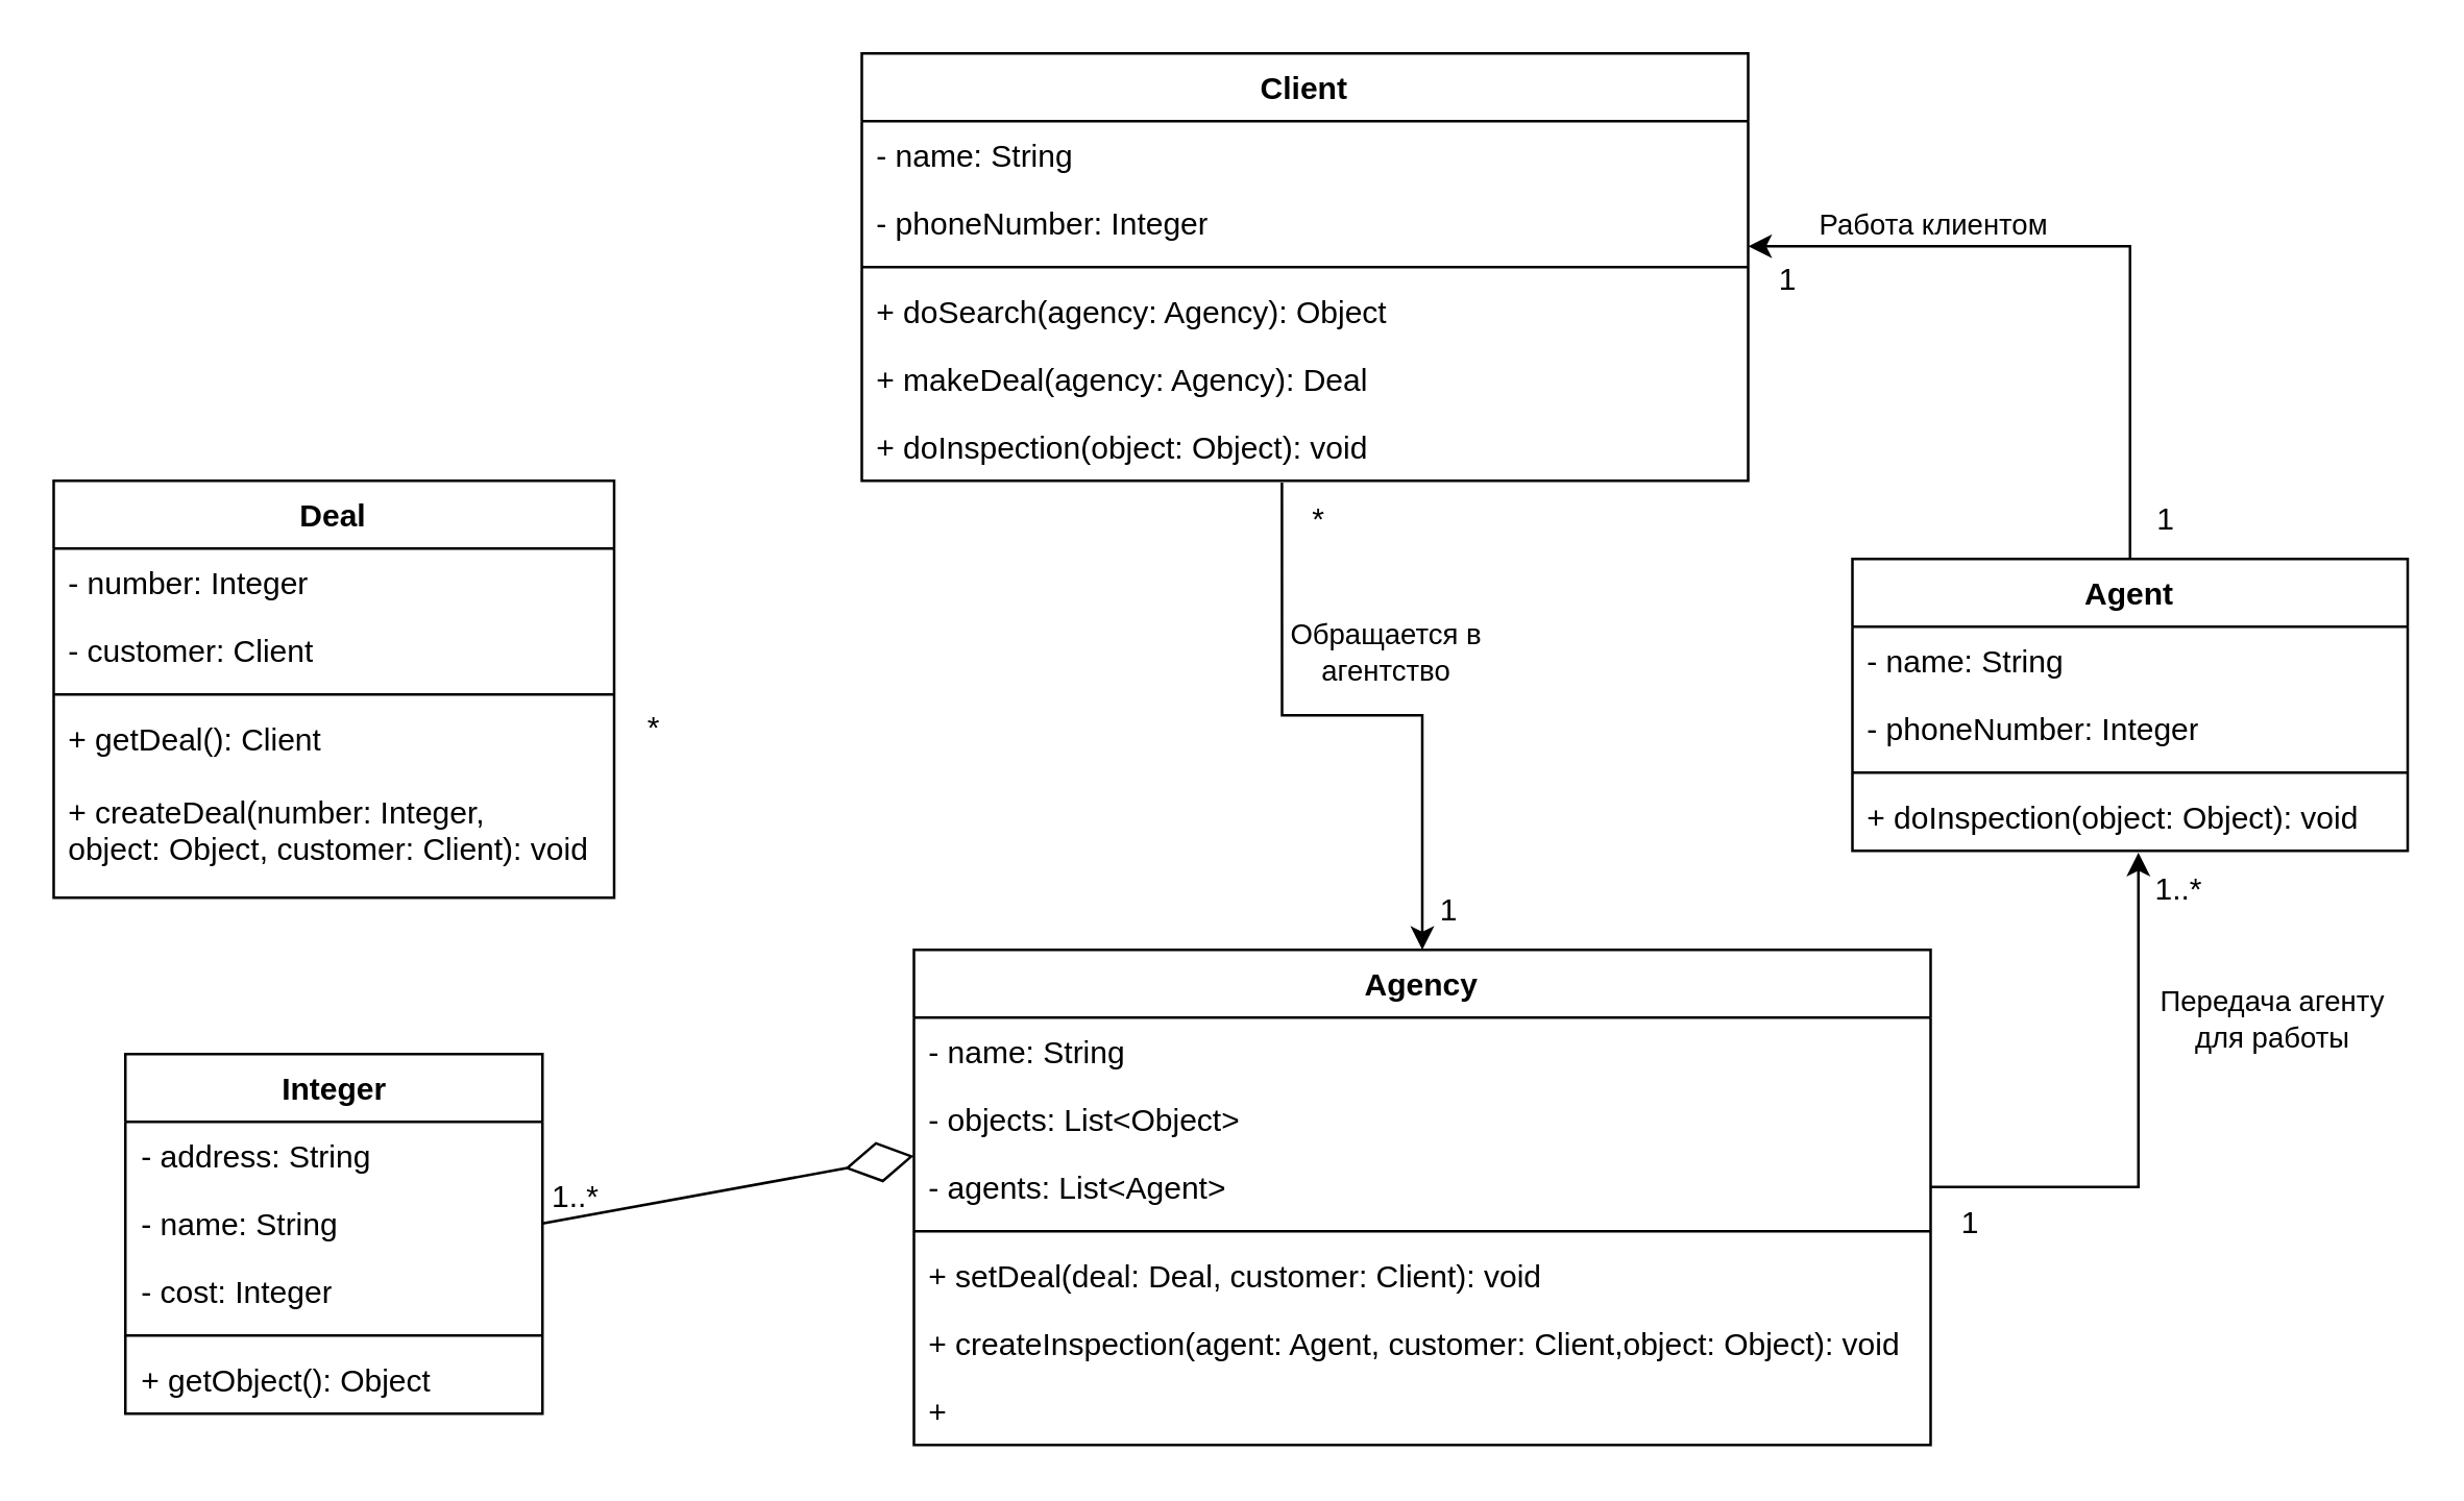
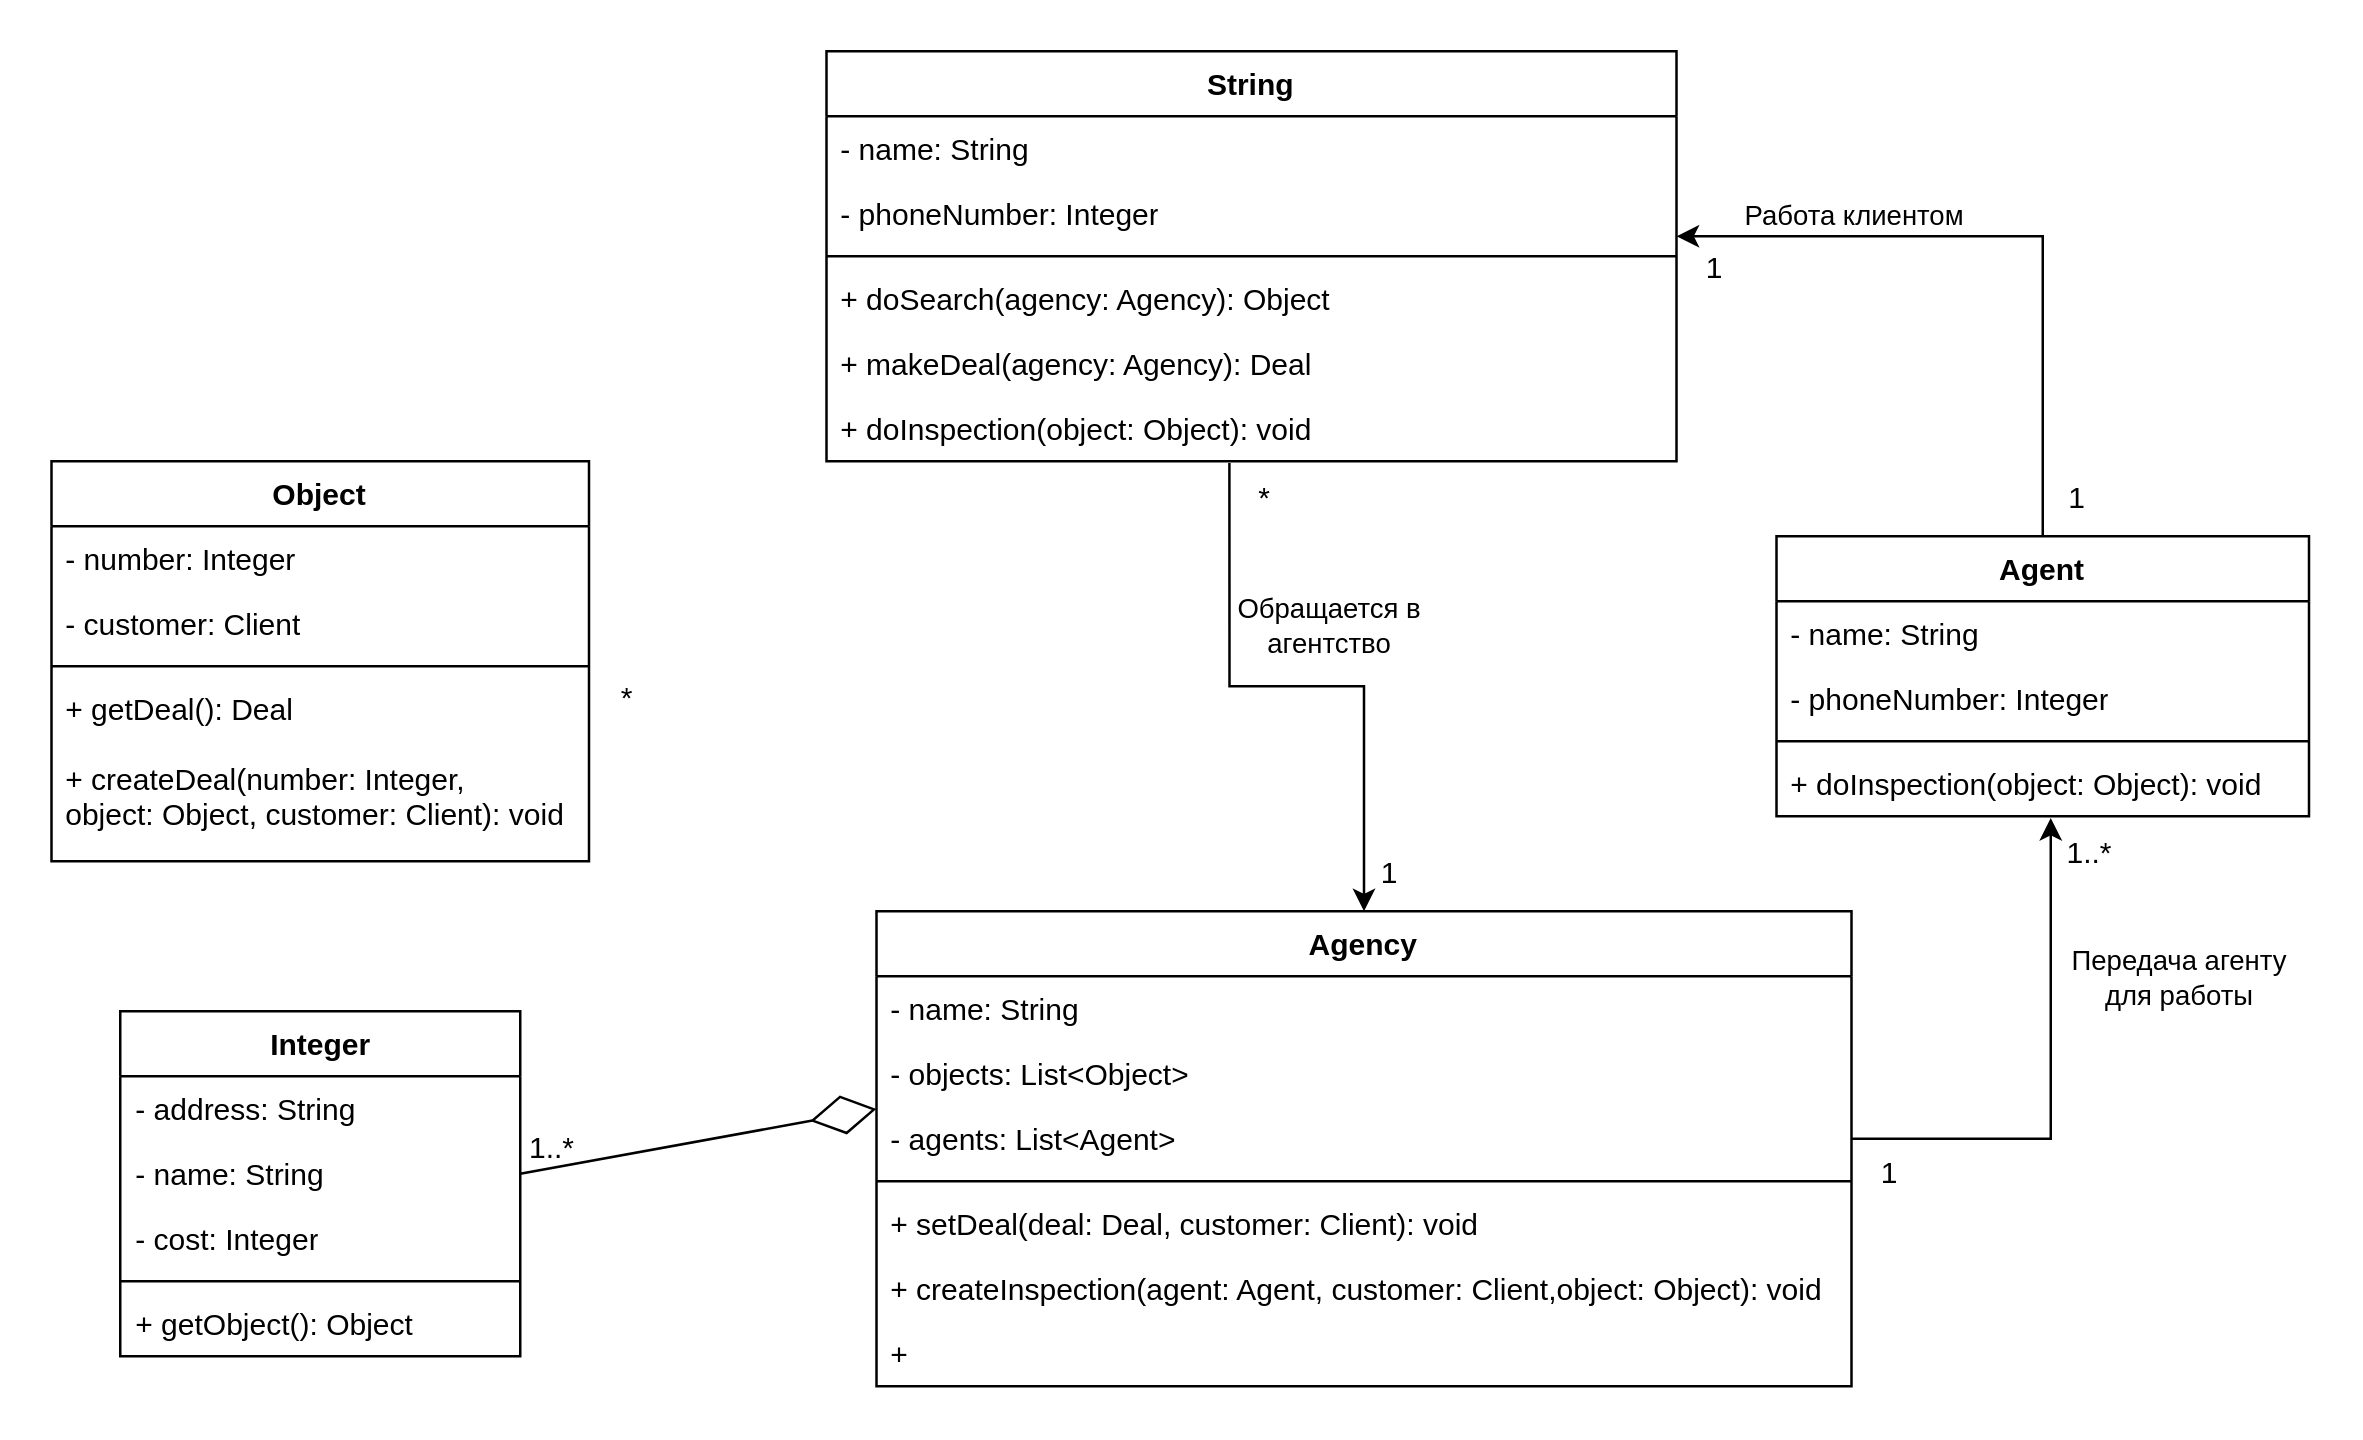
- <mxCell id="2" value="Client" style="swimlane;fontStyle=1;align=center;verticalAlign=top;childLayout=stackLayout;horizontal=1;startSize=26;horizontalStack=0;resizeParent=1;resizeParentMax=0;resizeLast=0;collapsible=1;marginBottom=0;whiteSpace=wrap;html=1;" vertex="1" parent="1"><mxGeometry x="330" y="20" width="340" height="164" as="geometry" /></mxCell>
+ <mxCell id="2" value="String" style="swimlane;fontStyle=1;align=center;verticalAlign=top;childLayout=stackLayout;horizontal=1;startSize=26;horizontalStack=0;resizeParent=1;resizeParentMax=0;resizeLast=0;collapsible=1;marginBottom=0;whiteSpace=wrap;html=1;" vertex="1" parent="1"><mxGeometry x="330" y="20" width="340" height="164" as="geometry" /></mxCell>
- <mxCell id="24" value="Deal" style="swimlane;fontStyle=1;align=center;verticalAlign=top;childLayout=stackLayout;horizontal=1;startSize=26;horizontalStack=0;resizeParent=1;resizeParentMax=0;resizeLast=0;collapsible=1;marginBottom=0;whiteSpace=wrap;html=1;" vertex="1" parent="1"><mxGeometry y="184" width="215" height="160" as="geometry" x="20" /></mxCell>
+ <mxCell id="24" value="Object" style="swimlane;fontStyle=1;align=center;verticalAlign=top;childLayout=stackLayout;horizontal=1;startSize=26;horizontalStack=0;resizeParent=1;resizeParentMax=0;resizeLast=0;collapsible=1;marginBottom=0;whiteSpace=wrap;html=1;" vertex="1" parent="1"><mxGeometry y="184" width="215" height="160" as="geometry" x="20" /></mxCell>
- <mxCell id="28" value="&lt;span style=&quot;text-wrap: nowrap; background-color: rgb(255, 255, 255);&quot;&gt;+ getDeal(&lt;/span&gt;&lt;span style=&quot;background-color: rgb(255, 255, 255); text-wrap: nowrap;&quot;&gt;): Client&lt;/span&gt;" style="text;strokeColor=none;fillColor=none;align=left;verticalAlign=top;spacingLeft=4;spacingRight=4;overflow=hidden;rotatable=0;points=[[0,0.5],[1,0.5]];portConstraint=eastwest;whiteSpace=wrap;html=1;" vertex="1" parent="24"><mxGeometry y="86" width="215" height="28" as="geometry" /></mxCell>
+ <mxCell id="28" value="&lt;span style=&quot;text-wrap: nowrap; background-color: rgb(255, 255, 255);&quot;&gt;+ getDeal(&lt;/span&gt;&lt;span style=&quot;background-color: rgb(255, 255, 255); text-wrap: nowrap;&quot;&gt;): Deal&lt;/span&gt;" style="text;strokeColor=none;fillColor=none;align=left;verticalAlign=top;spacingLeft=4;spacingRight=4;overflow=hidden;rotatable=0;points=[[0,0.5],[1,0.5]];portConstraint=eastwest;whiteSpace=wrap;html=1;" vertex="1" parent="24"><mxGeometry y="86" width="215" height="28" as="geometry" /></mxCell>
